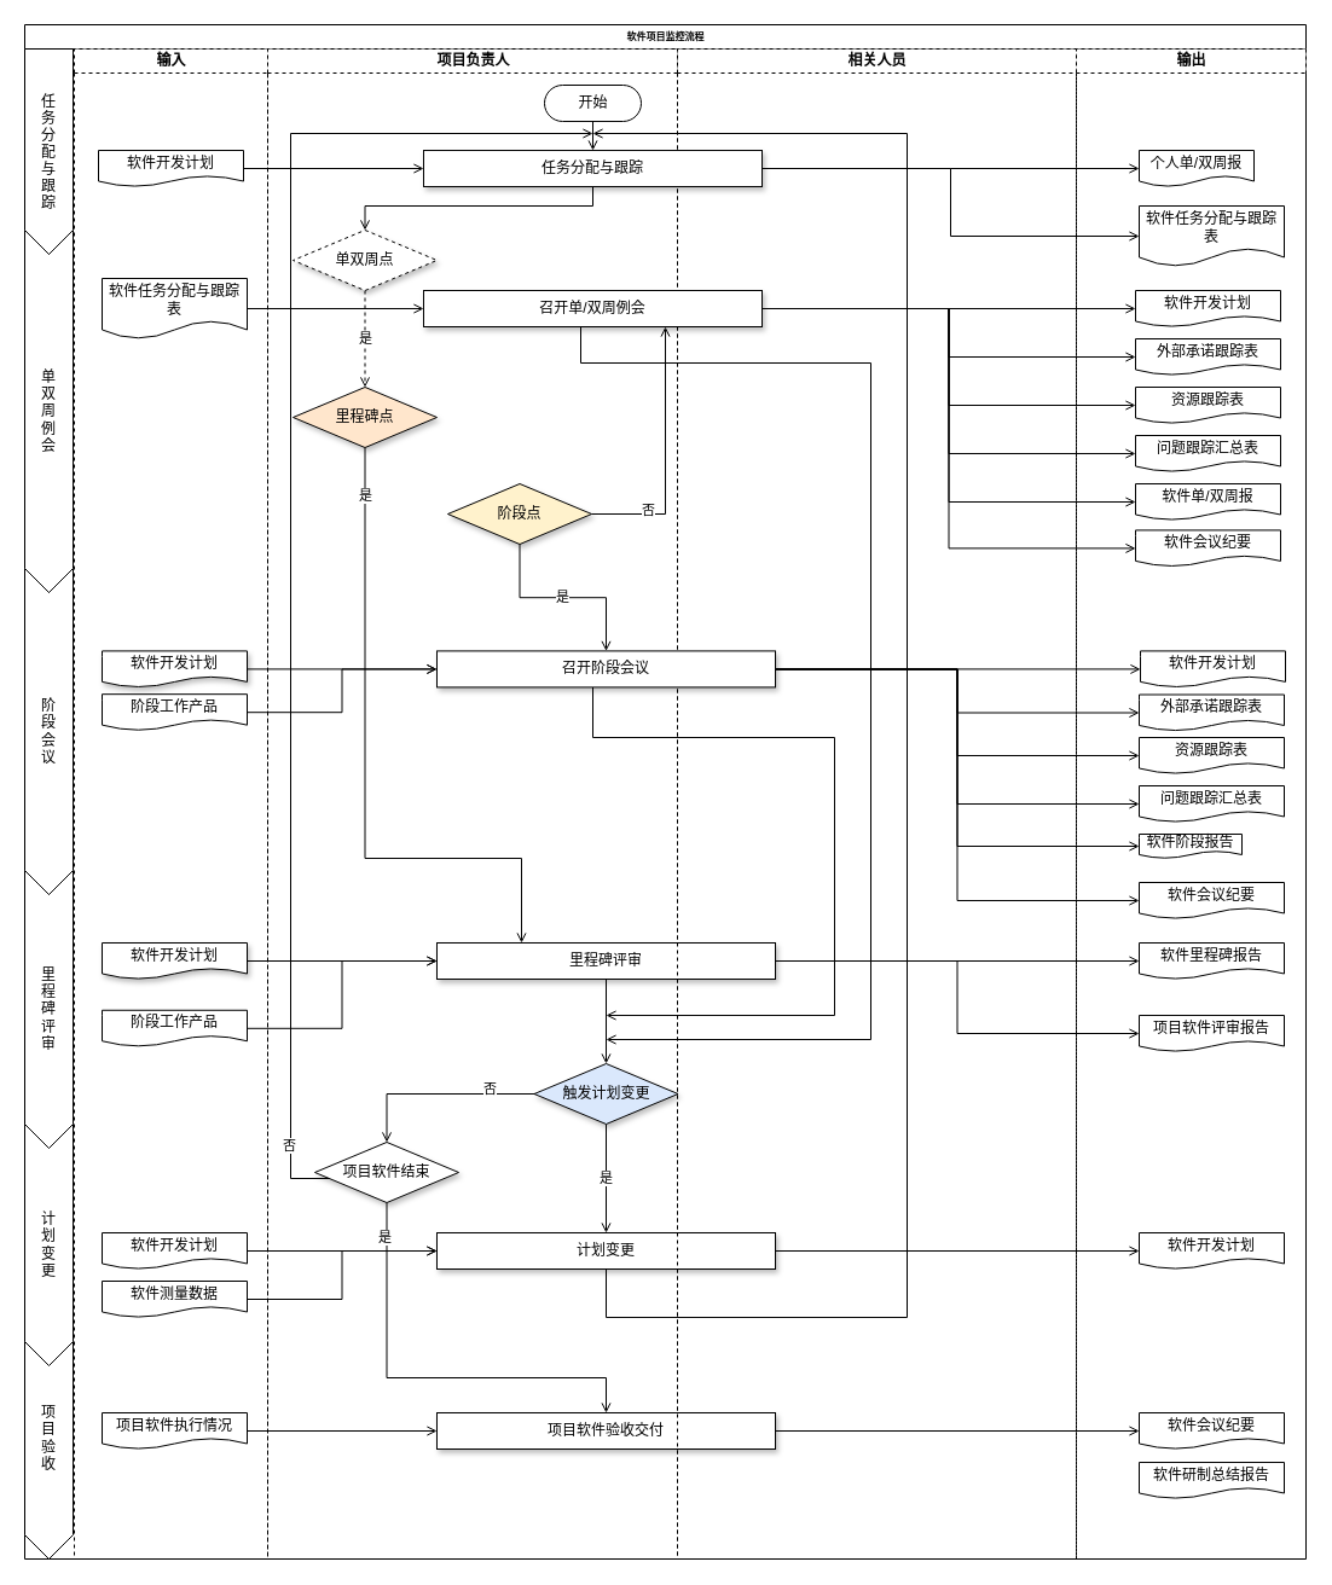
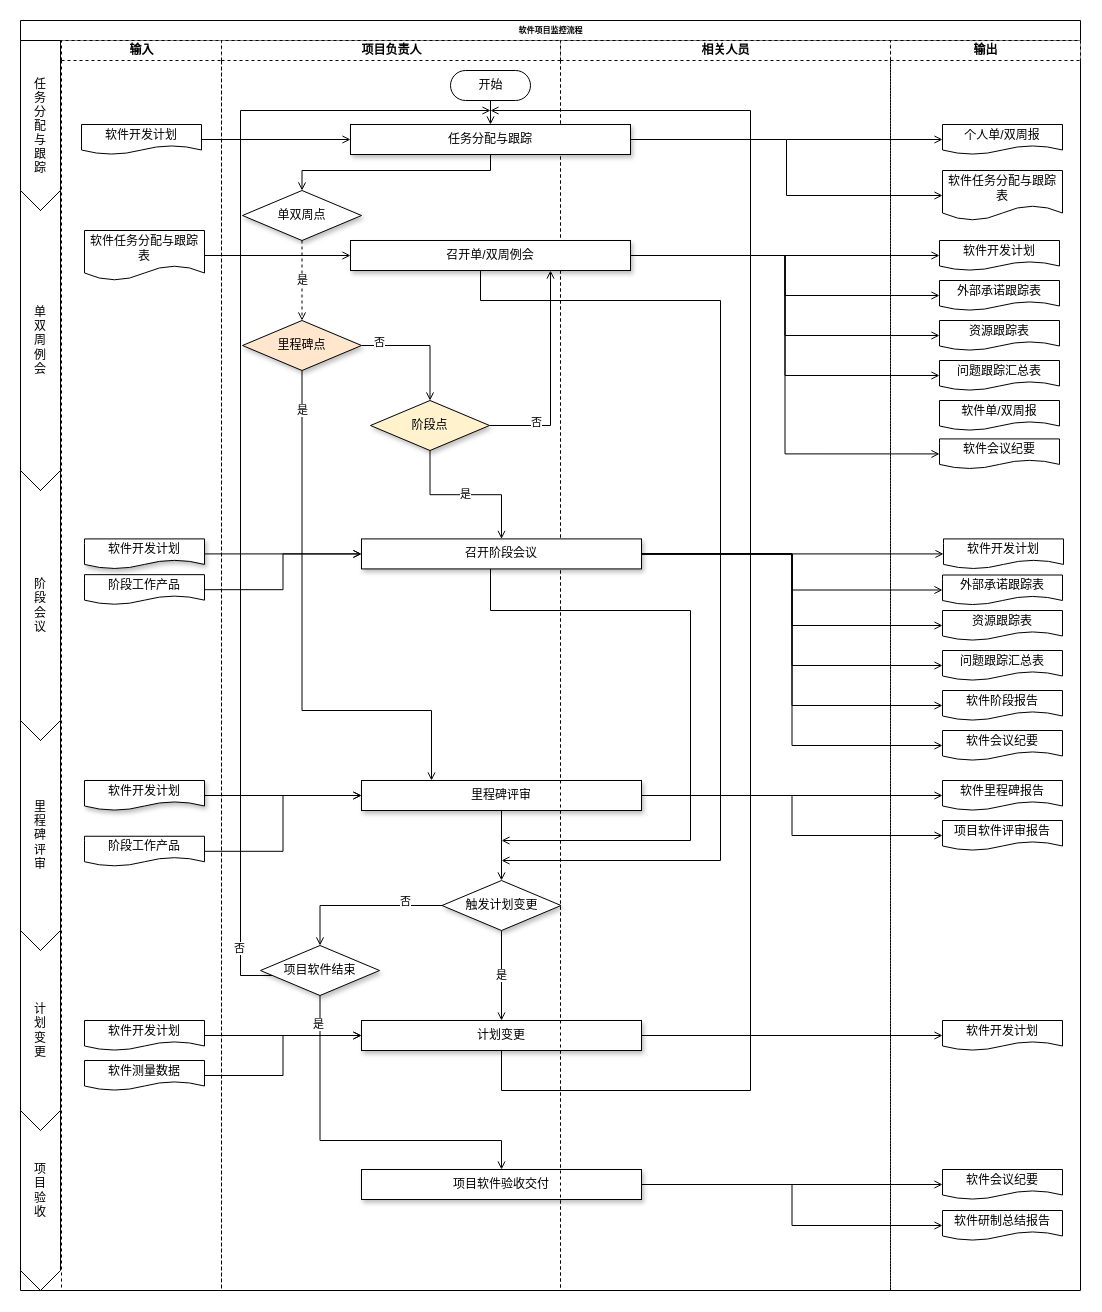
- <mxCell id="42" value="个人单/双周报" style="shape=document;whiteSpace=wrap;html=1;boundedLbl=1;fontSize=12;" vertex="1" parent="41"><mxGeometry x="52" y="84.01" width="95" height="30" as="geometry" /></mxCell>
+ <mxCell id="42" value="个人单/双周报" style="shape=document;whiteSpace=wrap;html=1;boundedLbl=1;fontSize=12;" vertex="1" parent="41"><mxGeometry x="52" y="84.01" width="120" height="30" as="geometry" /></mxCell>
- <mxCell id="25" value="单双周点" style="rhombus;whiteSpace=wrap;html=1;shadow=1;fontSize=12;dashed=1;" vertex="1" parent="19"><mxGeometry x="21" y="150" width="119" height="50" as="geometry" /></mxCell>
+ <mxCell id="25" value="单双周点" style="rhombus;whiteSpace=wrap;html=1;shadow=1;fontSize=12;" vertex="1" parent="19"><mxGeometry x="21" y="150" width="119" height="50" as="geometry" /></mxCell>
+ <mxCell id="26" style="edgeStyle=orthogonalEdgeStyle;rounded=0;orthogonalLoop=1;jettySize=auto;html=1;entryX=0.5;entryY=0;entryDx=0;entryDy=0;endArrow=open;endFill=0;" edge="1" parent="19" source="30" target="31"><mxGeometry relative="1" as="geometry" /></mxCell>
+ <mxCell id="27" value="否" style="edgeLabel;html=1;align=center;verticalAlign=middle;resizable=0;points=[];" vertex="1" connectable="0" parent="26"><mxGeometry x="-0.727" y="4" relative="1" as="geometry"><mxPoint as="offset" /></mxGeometry></mxCell>
- <mxCell id="89" style="edgeStyle=orthogonalEdgeStyle;rounded=0;orthogonalLoop=1;jettySize=auto;html=1;entryX=0;entryY=0.5;entryDx=0;entryDy=0;endArrow=open;endFill=0;" edge="1" parent="1" source="92" target="49"><mxGeometry relative="1" as="geometry" /></mxCell>
- <mxCell id="55" value="软件阶段报告" style="shape=document;whiteSpace=wrap;html=1;boundedLbl=1;fontSize=12;" vertex="1" parent="41"><mxGeometry x="52" y="650" width="85" height="20" as="geometry" /></mxCell>
+ <mxCell id="55" value="软件阶段报告" style="shape=document;whiteSpace=wrap;html=1;boundedLbl=1;fontSize=12;" vertex="1" parent="41"><mxGeometry x="52" y="650" width="120" height="30" as="geometry" /></mxCell>
- <mxCell id="58" value="项目软件评审报告" style="shape=document;whiteSpace=wrap;html=1;boundedLbl=1;fontSize=12;" vertex="1" parent="41"><mxGeometry x="52" y="800" width="120" height="30" as="geometry" /></mxCell>
+ <mxCell id="58" value="项目软件评审报告" style="shape=document;whiteSpace=wrap;html=1;boundedLbl=1;fontSize=12;" vertex="1" parent="41"><mxGeometry x="52" y="780" width="120" height="30" as="geometry" /></mxCell>
- <mxCell id="35" value="触发计划变更" style="rhombus;whiteSpace=wrap;html=1;shadow=1;fontSize=12;fillColor=#dae8fc;" vertex="1" parent="19"><mxGeometry x="220.5" y="840" width="119" height="50" as="geometry" /></mxCell>
+ <mxCell id="35" value="触发计划变更" style="rhombus;whiteSpace=wrap;html=1;shadow=1;fontSize=12;" vertex="1" parent="19"><mxGeometry x="220.5" y="840" width="119" height="50" as="geometry" /></mxCell>
- <mxCell id="16" value="项目软件执行情况" style="shape=document;whiteSpace=wrap;html=1;boundedLbl=1;fontSize=12;" vertex="1" parent="10"><mxGeometry x="23" y="1129" width="120" height="30" as="geometry" /></mxCell>
- <mxCell id="61" style="edgeStyle=orthogonalEdgeStyle;rounded=0;orthogonalLoop=1;jettySize=auto;html=1;entryX=0;entryY=0.5;entryDx=0;entryDy=0;endArrow=open;endFill=0;" edge="1" parent="2" source="16" target="22"><mxGeometry relative="1" as="geometry" /></mxCell>
+ <mxCell id="69" style="edgeStyle=orthogonalEdgeStyle;rounded=0;orthogonalLoop=1;jettySize=auto;html=1;entryX=0;entryY=0.5;entryDx=0;entryDy=0;endArrow=open;endFill=0;" edge="1" parent="2" source="22" target="60"><mxGeometry relative="1" as="geometry" /></mxCell>
